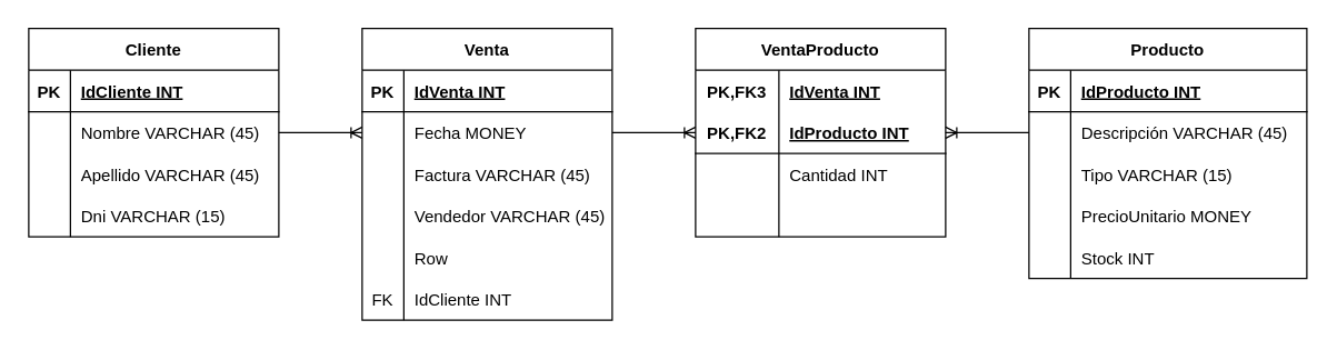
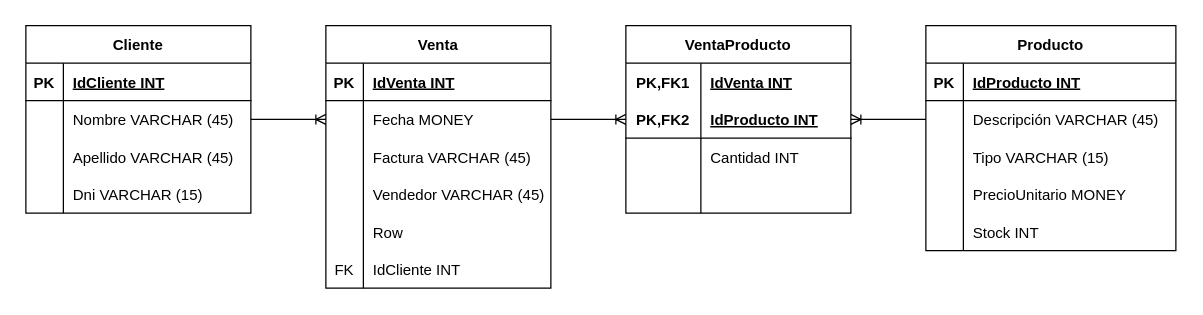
- <mxCell id="52" value="PK,FK3" style="shape=partialRectangle;connectable=0;fillColor=none;top=0;left=0;bottom=0;right=0;fontStyle=1;overflow=hidden;" vertex="1" parent="51"><mxGeometry width="60" height="30" as="geometry"><mxRectangle width="60" height="30" as="alternateBounds" /></mxGeometry></mxCell>
+ <mxCell id="52" value="PK,FK1" style="shape=partialRectangle;connectable=0;fillColor=none;top=0;left=0;bottom=0;right=0;fontStyle=1;overflow=hidden;" vertex="1" parent="51"><mxGeometry width="60" height="30" as="geometry"><mxRectangle width="60" height="30" as="alternateBounds" /></mxGeometry></mxCell>
